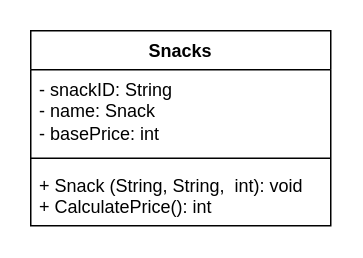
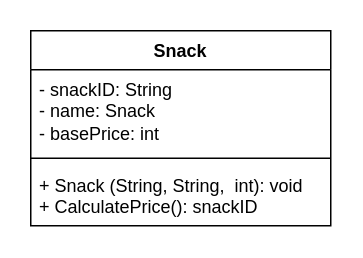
- <mxCell id="2" value="Snacks" style="swimlane;fontStyle=1;align=center;verticalAlign=top;childLayout=stackLayout;horizontal=1;startSize=26;horizontalStack=0;resizeParent=1;resizeParentMax=0;resizeLast=0;collapsible=1;marginBottom=0;whiteSpace=wrap;html=1;" vertex="1" parent="1"><mxGeometry x="20" y="20" width="200" height="130" as="geometry" /></mxCell>
+ <mxCell id="2" value="Snack" style="swimlane;fontStyle=1;align=center;verticalAlign=top;childLayout=stackLayout;horizontal=1;startSize=26;horizontalStack=0;resizeParent=1;resizeParentMax=0;resizeLast=0;collapsible=1;marginBottom=0;whiteSpace=wrap;html=1;" vertex="1" parent="1"><mxGeometry x="20" y="20" width="200" height="130" as="geometry" /></mxCell>
- <mxCell id="5" value="+ Snack (String, String,&amp;nbsp; int): void&lt;div&gt;+ CalculatePrice(): int&lt;/div&gt;" style="text;strokeColor=none;fillColor=none;align=left;verticalAlign=top;spacingLeft=4;spacingRight=4;overflow=hidden;rotatable=0;points=[[0,0.5],[1,0.5]];portConstraint=eastwest;whiteSpace=wrap;html=1;" vertex="1" parent="2"><mxGeometry y="90" width="200" height="40" as="geometry" /></mxCell>
+ <mxCell id="5" value="+ Snack (String, String,&amp;nbsp; int): void&lt;div&gt;+ CalculatePrice(): snackID&lt;/div&gt;" style="text;strokeColor=none;fillColor=none;align=left;verticalAlign=top;spacingLeft=4;spacingRight=4;overflow=hidden;rotatable=0;points=[[0,0.5],[1,0.5]];portConstraint=eastwest;whiteSpace=wrap;html=1;" vertex="1" parent="2"><mxGeometry y="90" width="200" height="40" as="geometry" /></mxCell>
